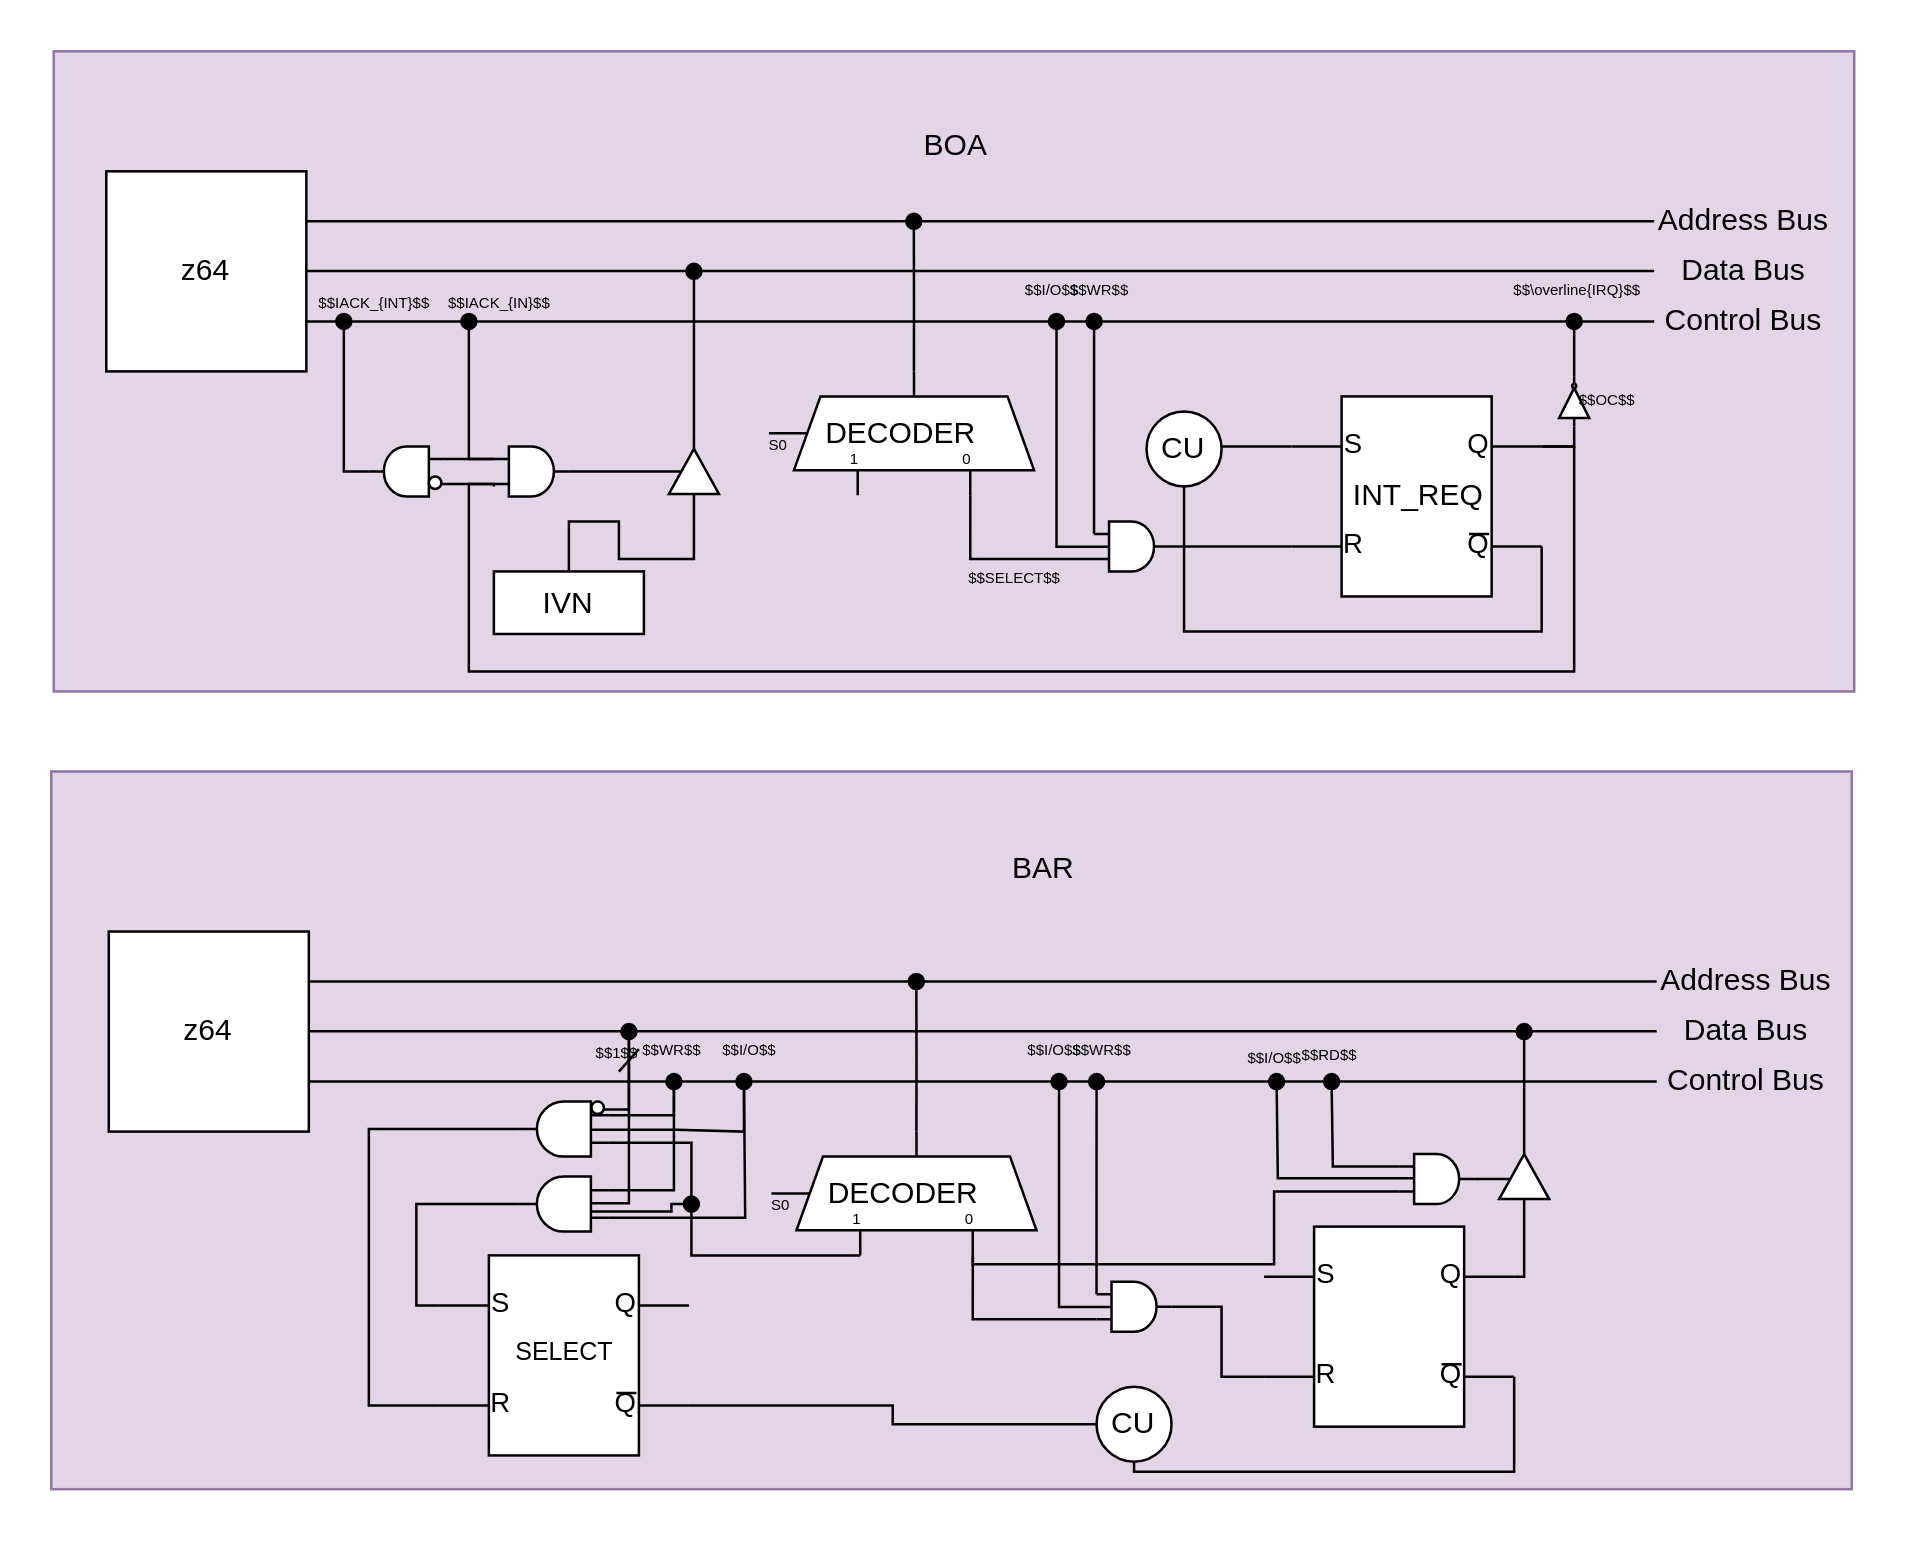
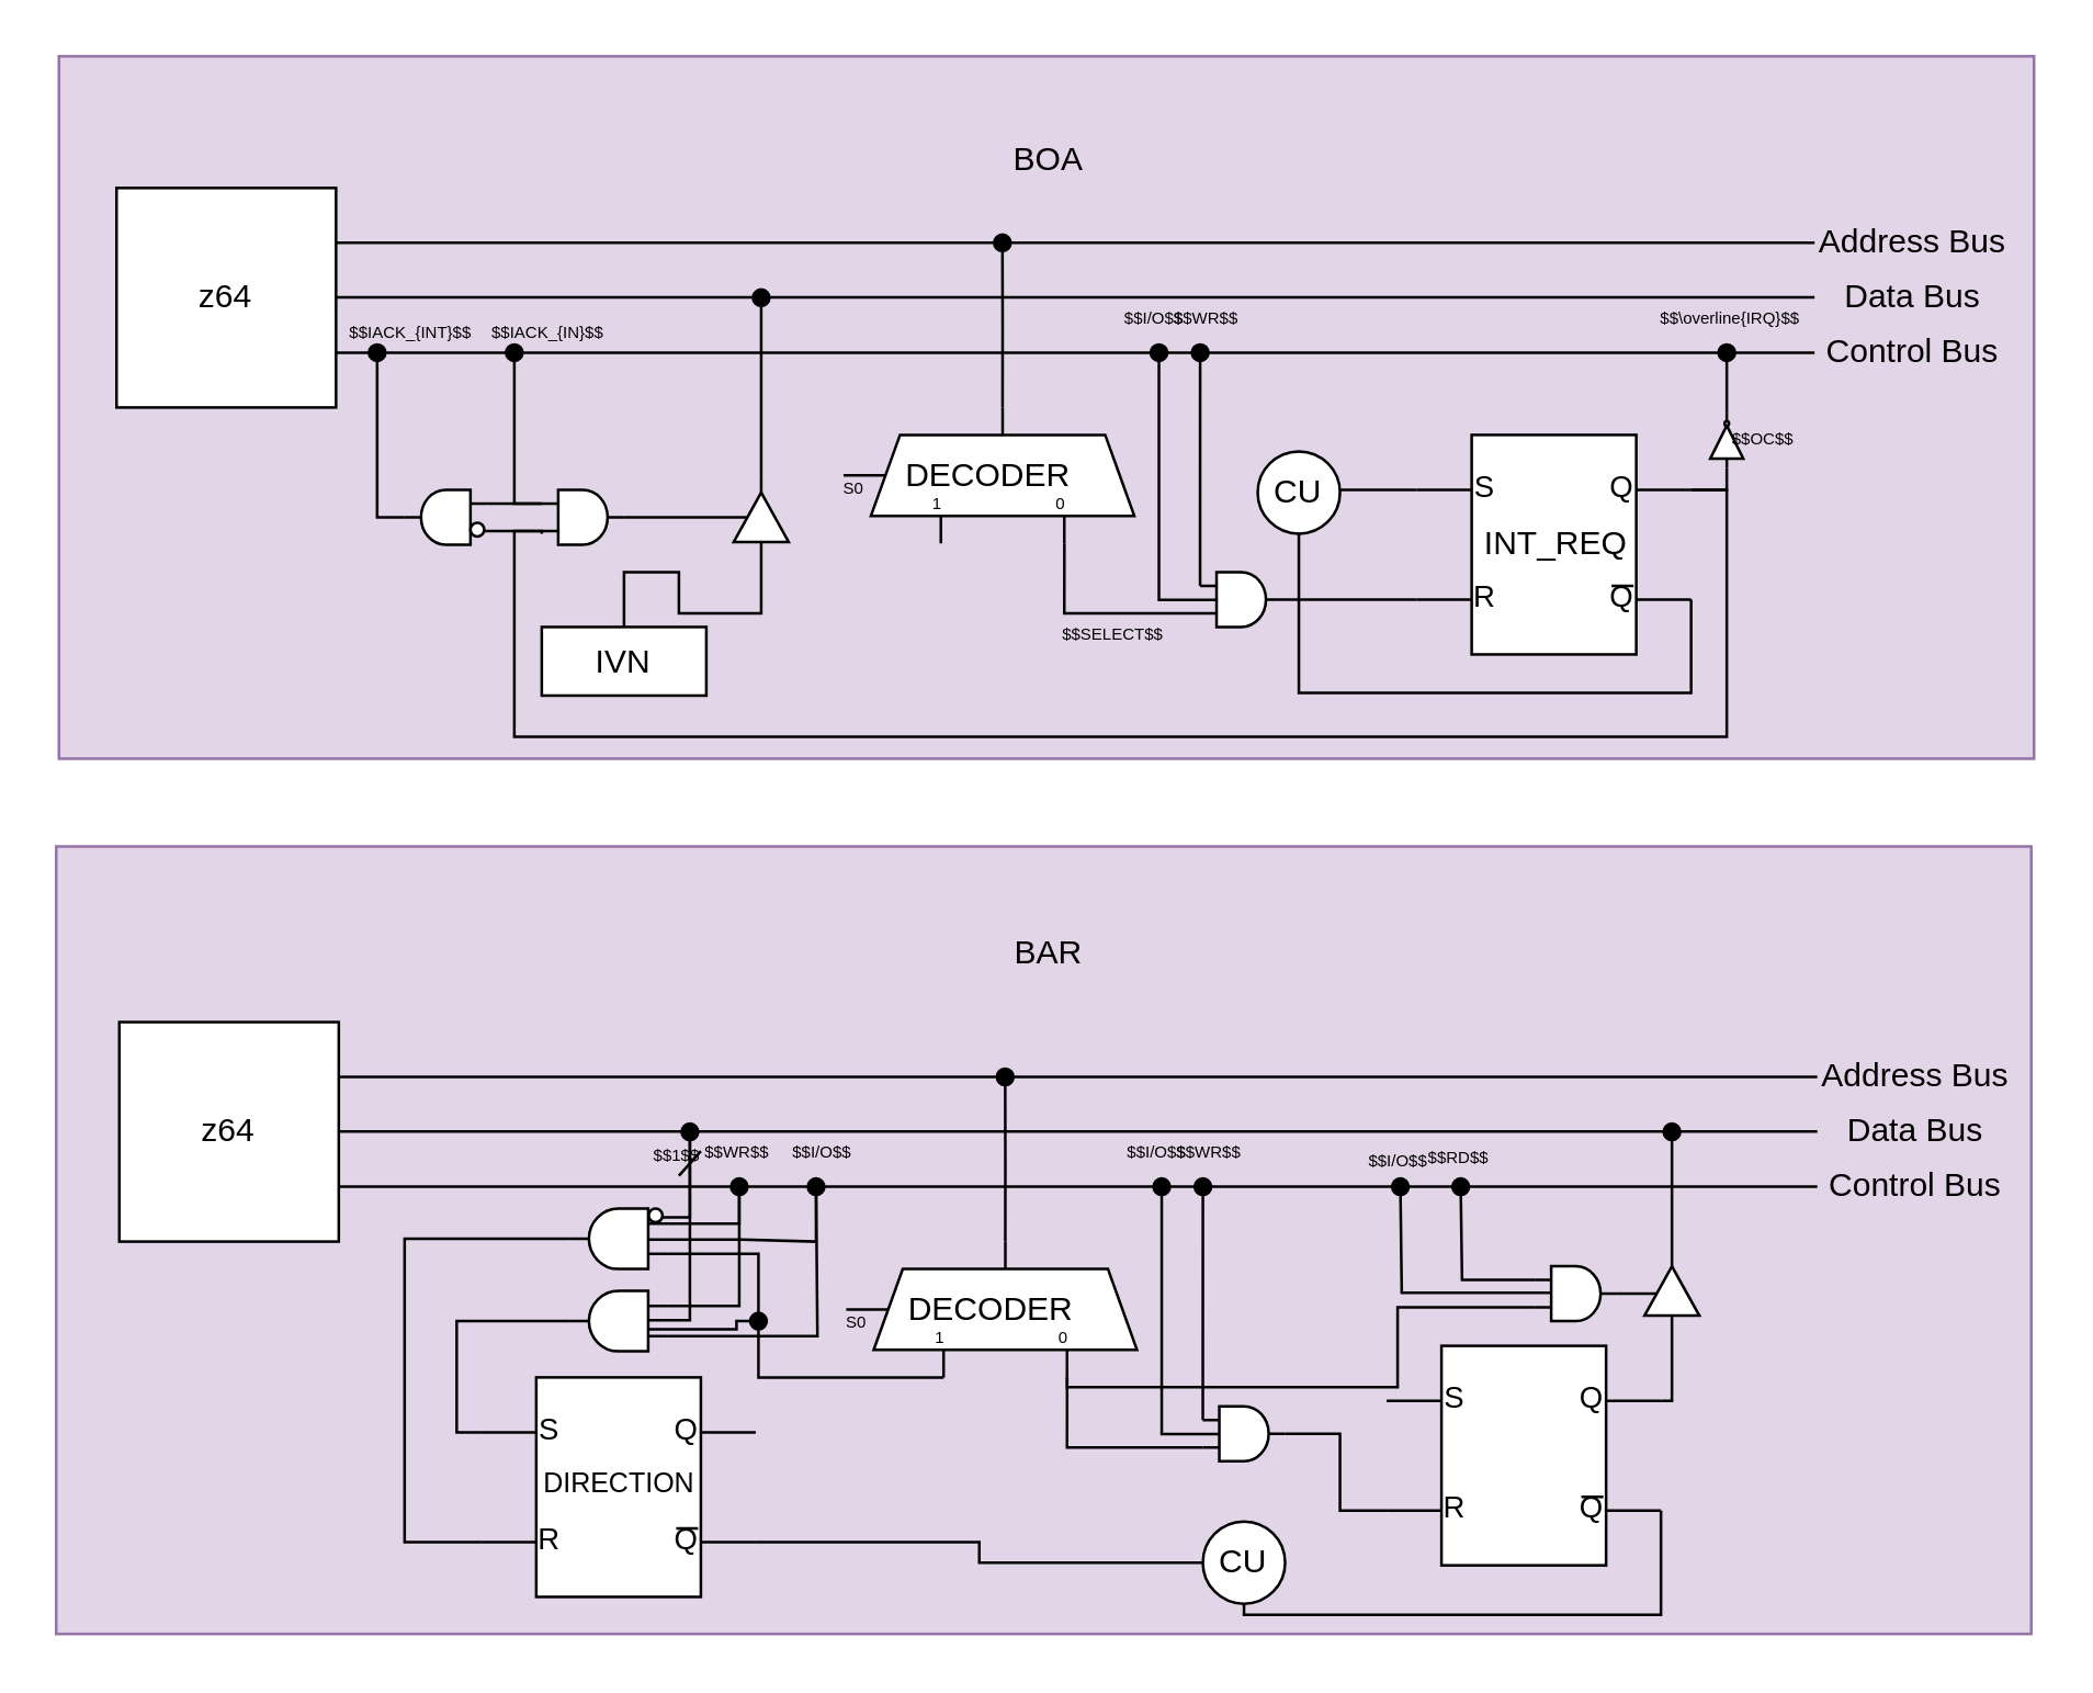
- <mxCell id="69" value="BAR" style="text;html=1;align=center;verticalAlign=middle;whiteSpace=wrap;rounded=0;" parent="1" vertex="1"><mxGeometry x="345" y="332" width="144" height="30" as="geometry" /></mxCell>
+ <mxCell id="69" value="BAR" style="text;html=1;align=center;verticalAlign=middle;whiteSpace=wrap;rounded=0;" parent="1" vertex="1"><mxGeometry x="310" y="332" width="144" height="30" as="geometry" /></mxCell>
- <mxCell id="94" value="SELECT" style="text;html=1;align=center;verticalAlign=middle;whiteSpace=wrap;rounded=0;fontSize=10;" vertex="1" parent="1"><mxGeometry x="192.5" y="525" width="65" height="30" as="geometry" /></mxCell>
+ <mxCell id="94" value="DIRECTION" style="text;html=1;align=center;verticalAlign=middle;whiteSpace=wrap;rounded=0;fontSize=10;" vertex="1" parent="1"><mxGeometry x="192.5" y="525" width="65" height="30" as="geometry" /></mxCell>
